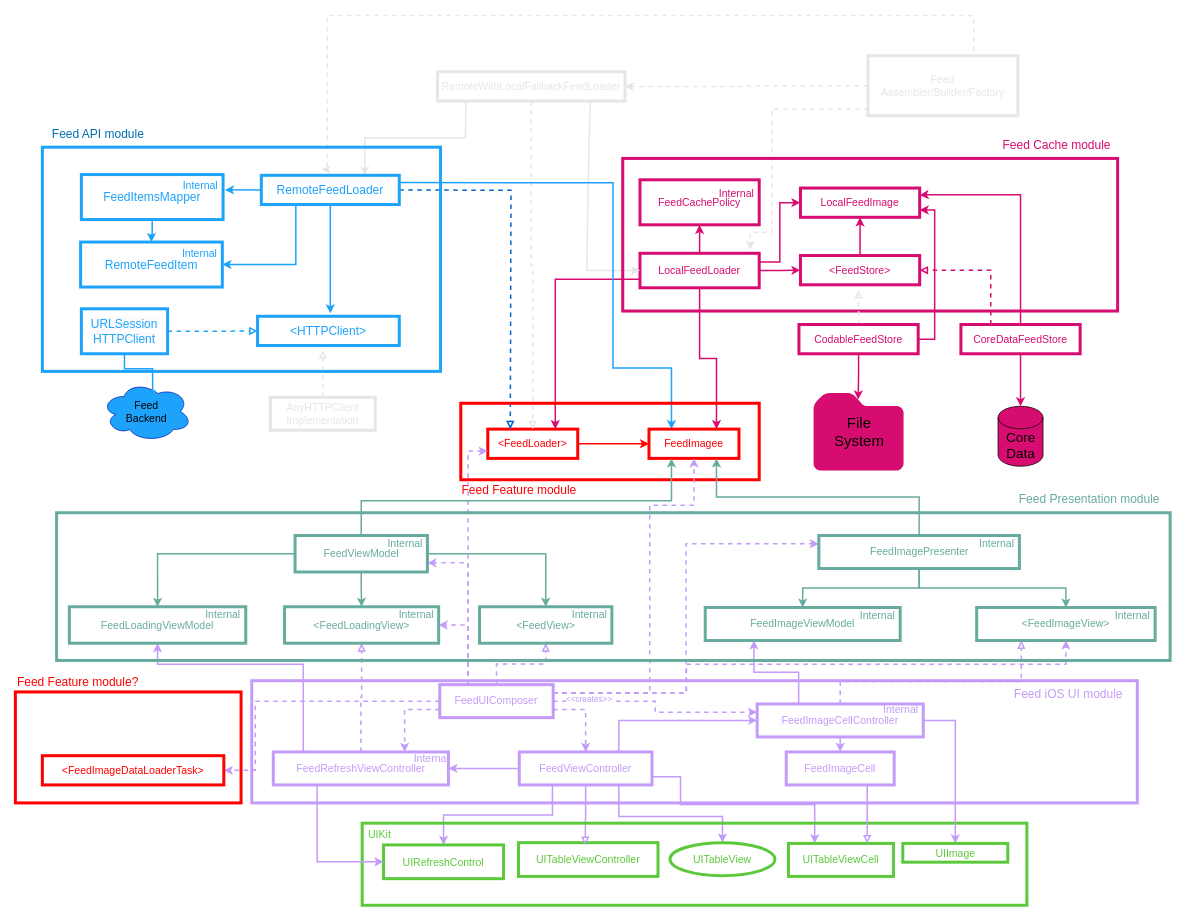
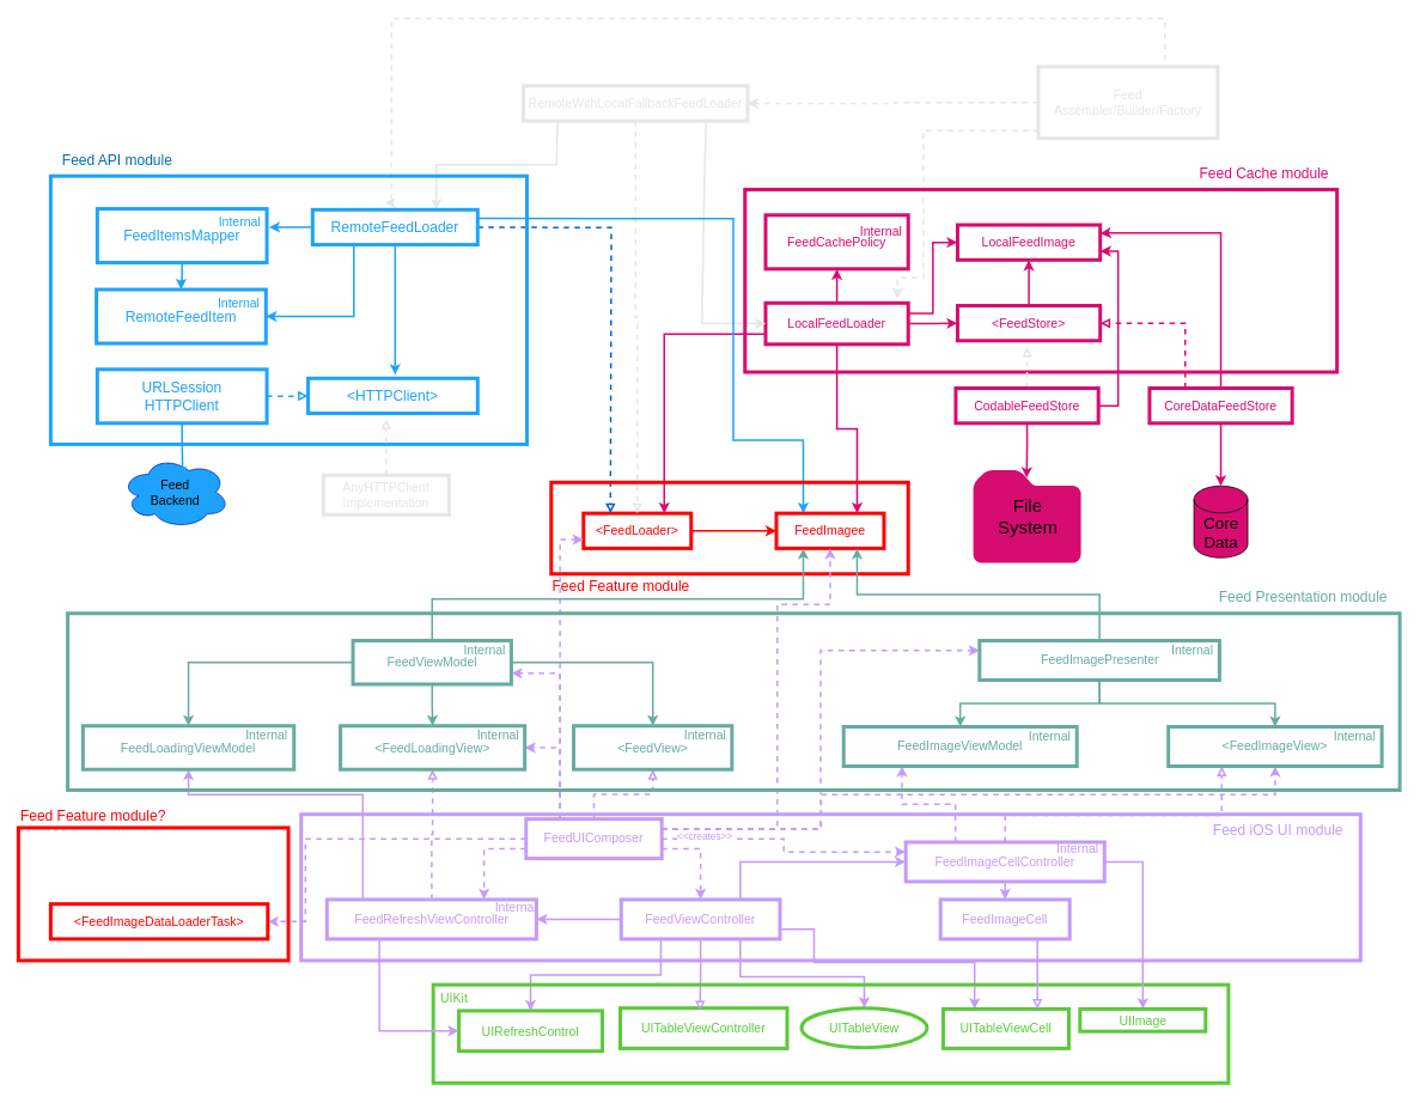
- <mxCell id="37" value="&lt;span style=&quot;font-family: Helvetica; font-size: 16px; font-style: normal; font-variant-ligatures: normal; font-variant-caps: normal; font-weight: 400; letter-spacing: normal; orphans: 2; text-align: center; text-indent: 0px; text-transform: none; widows: 2; word-spacing: 0px; -webkit-text-stroke-width: 0px; background-color: rgb(251, 251, 251); text-decoration-thickness: initial; text-decoration-style: initial; text-decoration-color: initial; float: none; display: inline !important;&quot;&gt;URLSession&lt;br&gt;HTTPClient&lt;br&gt;&lt;/span&gt;" style="rounded=0;whiteSpace=wrap;html=1;fillColor=none;strokeColor=#1EA3FC;strokeWidth=4;fontColor=#1EA3FC;" parent="1" vertex="1"><mxGeometry x="108" y="411" width="115" height="60" as="geometry" /></mxCell>
+ <mxCell id="37" value="&lt;span style=&quot;font-family: Helvetica; font-size: 16px; font-style: normal; font-variant-ligatures: normal; font-variant-caps: normal; font-weight: 400; letter-spacing: normal; orphans: 2; text-align: center; text-indent: 0px; text-transform: none; widows: 2; word-spacing: 0px; -webkit-text-stroke-width: 0px; background-color: rgb(251, 251, 251); text-decoration-thickness: initial; text-decoration-style: initial; text-decoration-color: initial; float: none; display: inline !important;&quot;&gt;URLSession&lt;br&gt;HTTPClient&lt;br&gt;&lt;/span&gt;" style="rounded=0;whiteSpace=wrap;html=1;fillColor=none;strokeColor=#1EA3FC;strokeWidth=4;fontColor=#1EA3FC;" parent="1" vertex="1"><mxGeometry x="108" y="411" width="189" height="60" as="geometry" /></mxCell>
- <mxCell id="93" style="edgeStyle=orthogonalEdgeStyle;rounded=0;orthogonalLoop=1;jettySize=auto;html=1;exitX=0.25;exitY=0;exitDx=0;exitDy=0;entryX=0.25;entryY=1;entryDx=0;entryDy=0;strokeWidth=2;strokeColor=#C49BF9;" edge="1" parent="1" source="95" target="116"><mxGeometry relative="1" as="geometry" /></mxCell>
+ <mxCell id="93" style="edgeStyle=orthogonalEdgeStyle;rounded=0;orthogonalLoop=1;jettySize=auto;html=1;exitX=0.25;exitY=0;exitDx=0;exitDy=0;entryX=0.25;entryY=1;entryDx=0;entryDy=0;strokeWidth=2;strokeColor=#C49BF9;dashed=1;" edge="1" parent="1" source="95" target="116"><mxGeometry relative="1" as="geometry" /></mxCell>
